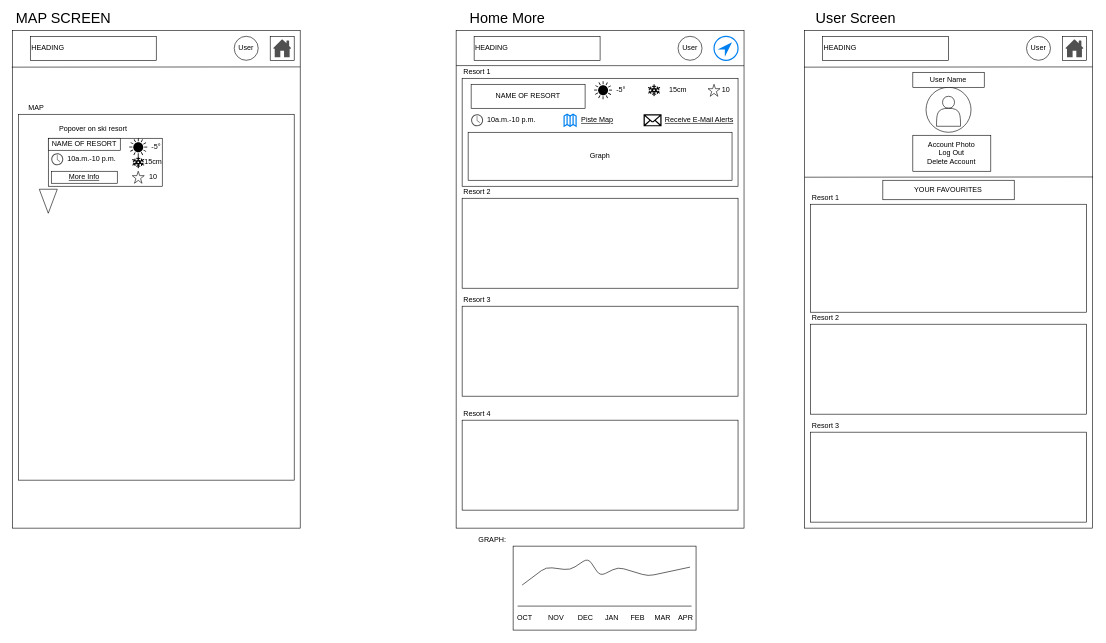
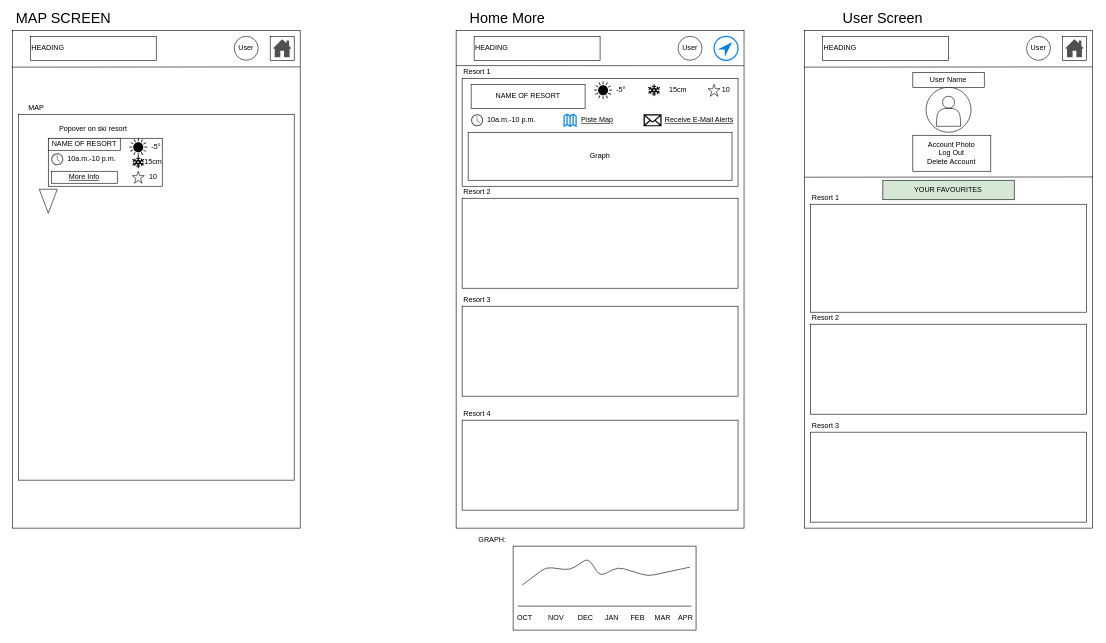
- <mxCell id="62" value="&lt;span style=&quot;font-size: 24px&quot;&gt;User Screen&lt;/span&gt;" style="text;html=1;align=center;verticalAlign=middle;resizable=0;points=[];autosize=1;" vertex="1" parent="1"><mxGeometry x="1350.96" y="20" width="150" height="20" as="geometry" /></mxCell>
+ <mxCell id="62" value="&lt;span style=&quot;font-size: 24px&quot;&gt;User Screen&lt;/span&gt;" style="text;html=1;align=center;verticalAlign=middle;resizable=0;points=[];autosize=1;" vertex="1" parent="1"><mxGeometry x="1395.96" y="20" width="150" height="20" as="geometry" /></mxCell>
- <mxCell id="67" value="YOUR FAVOURITES" style="rounded=0;whiteSpace=wrap;html=1;" vertex="1" parent="1"><mxGeometry x="1471.44" y="300" width="219.04" height="32.5" as="geometry" /></mxCell>
+ <mxCell id="67" value="YOUR FAVOURITES" style="rounded=0;whiteSpace=wrap;html=1;fillColor=#d5e8d4;" vertex="1" parent="1"><mxGeometry x="1471.44" y="300" width="219.04" height="32.5" as="geometry" /></mxCell>
